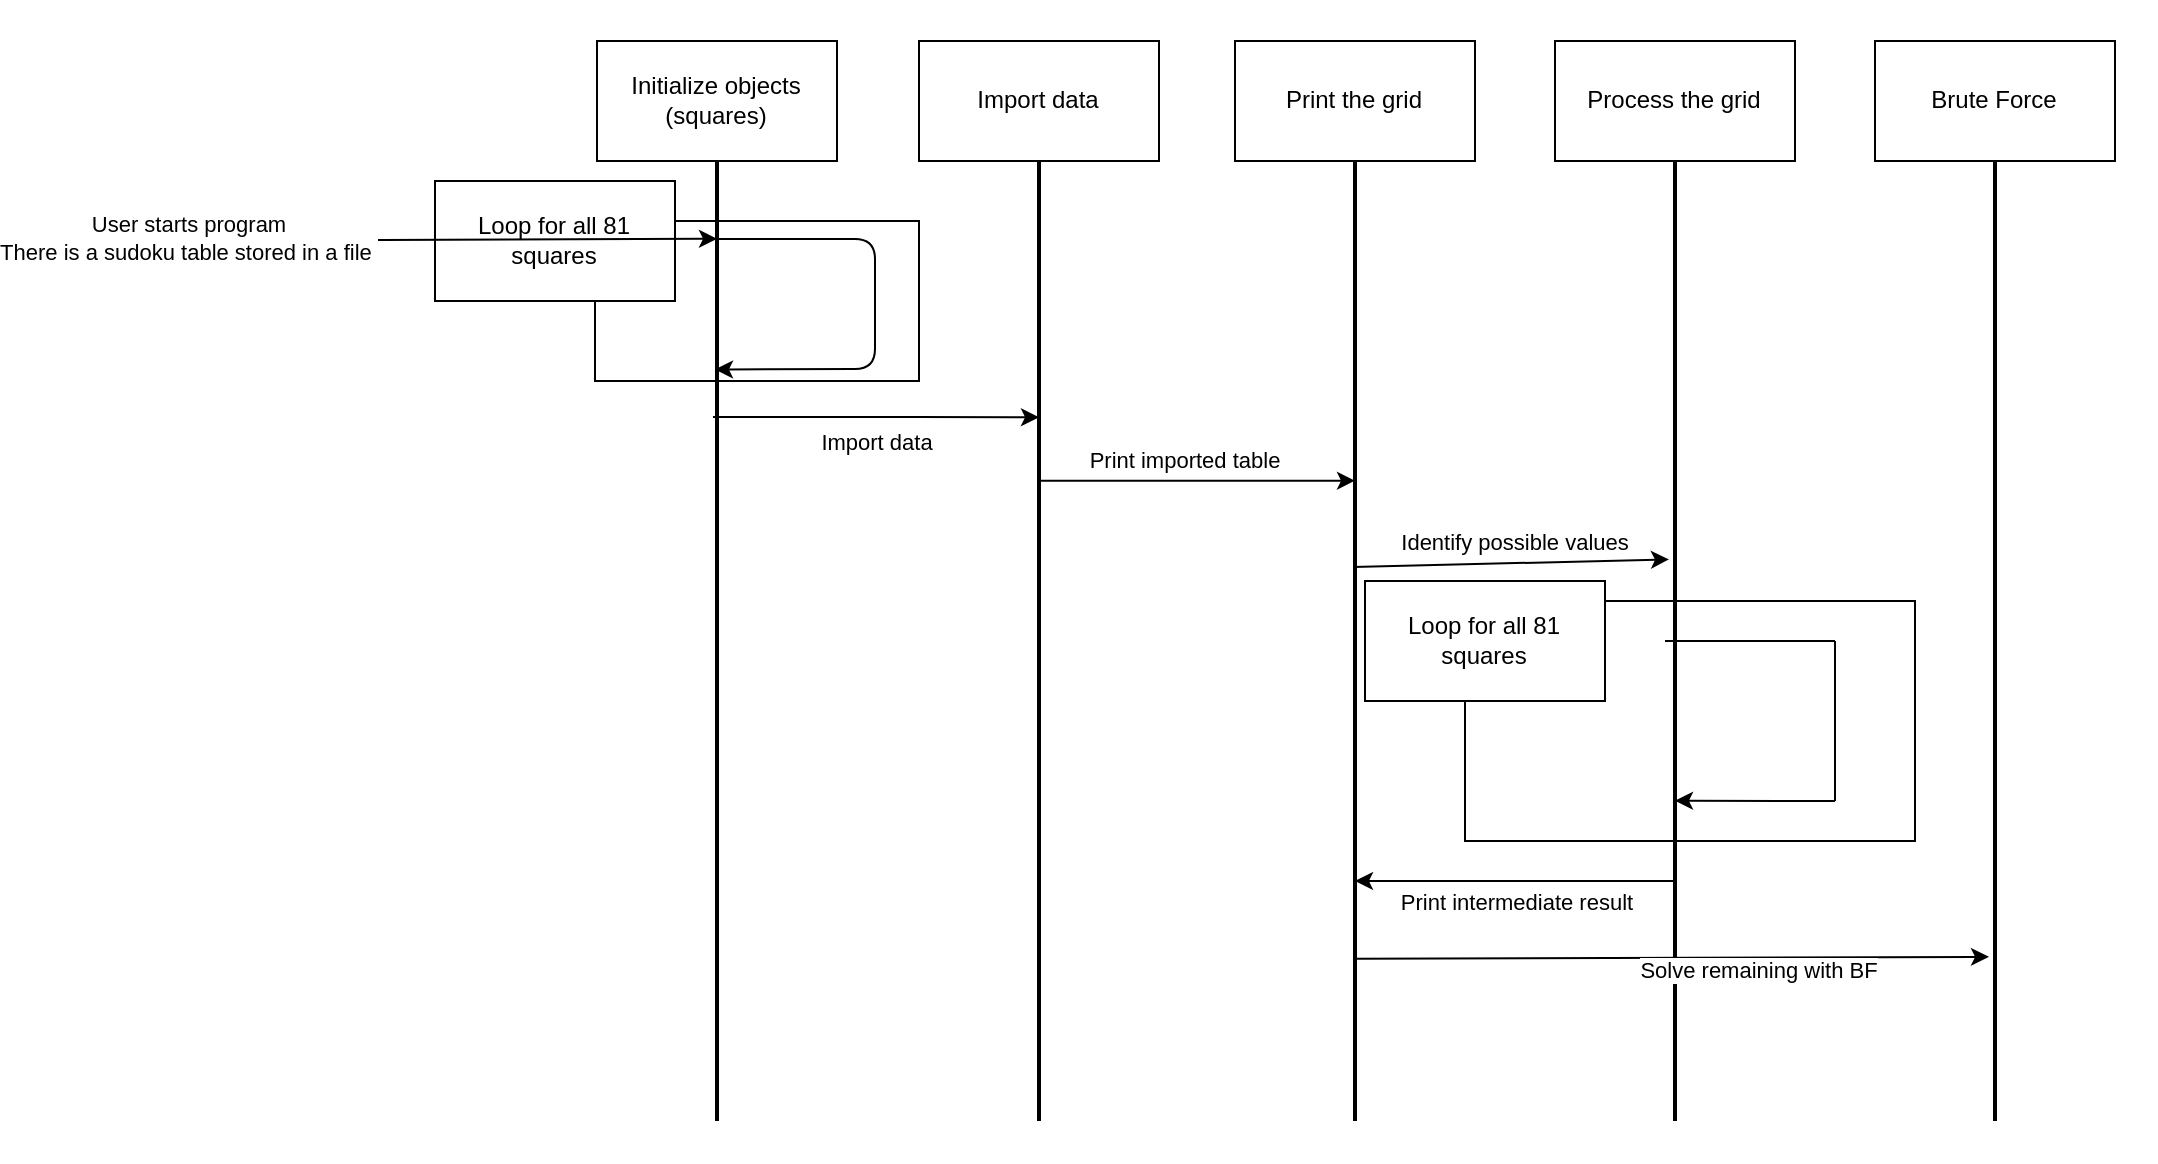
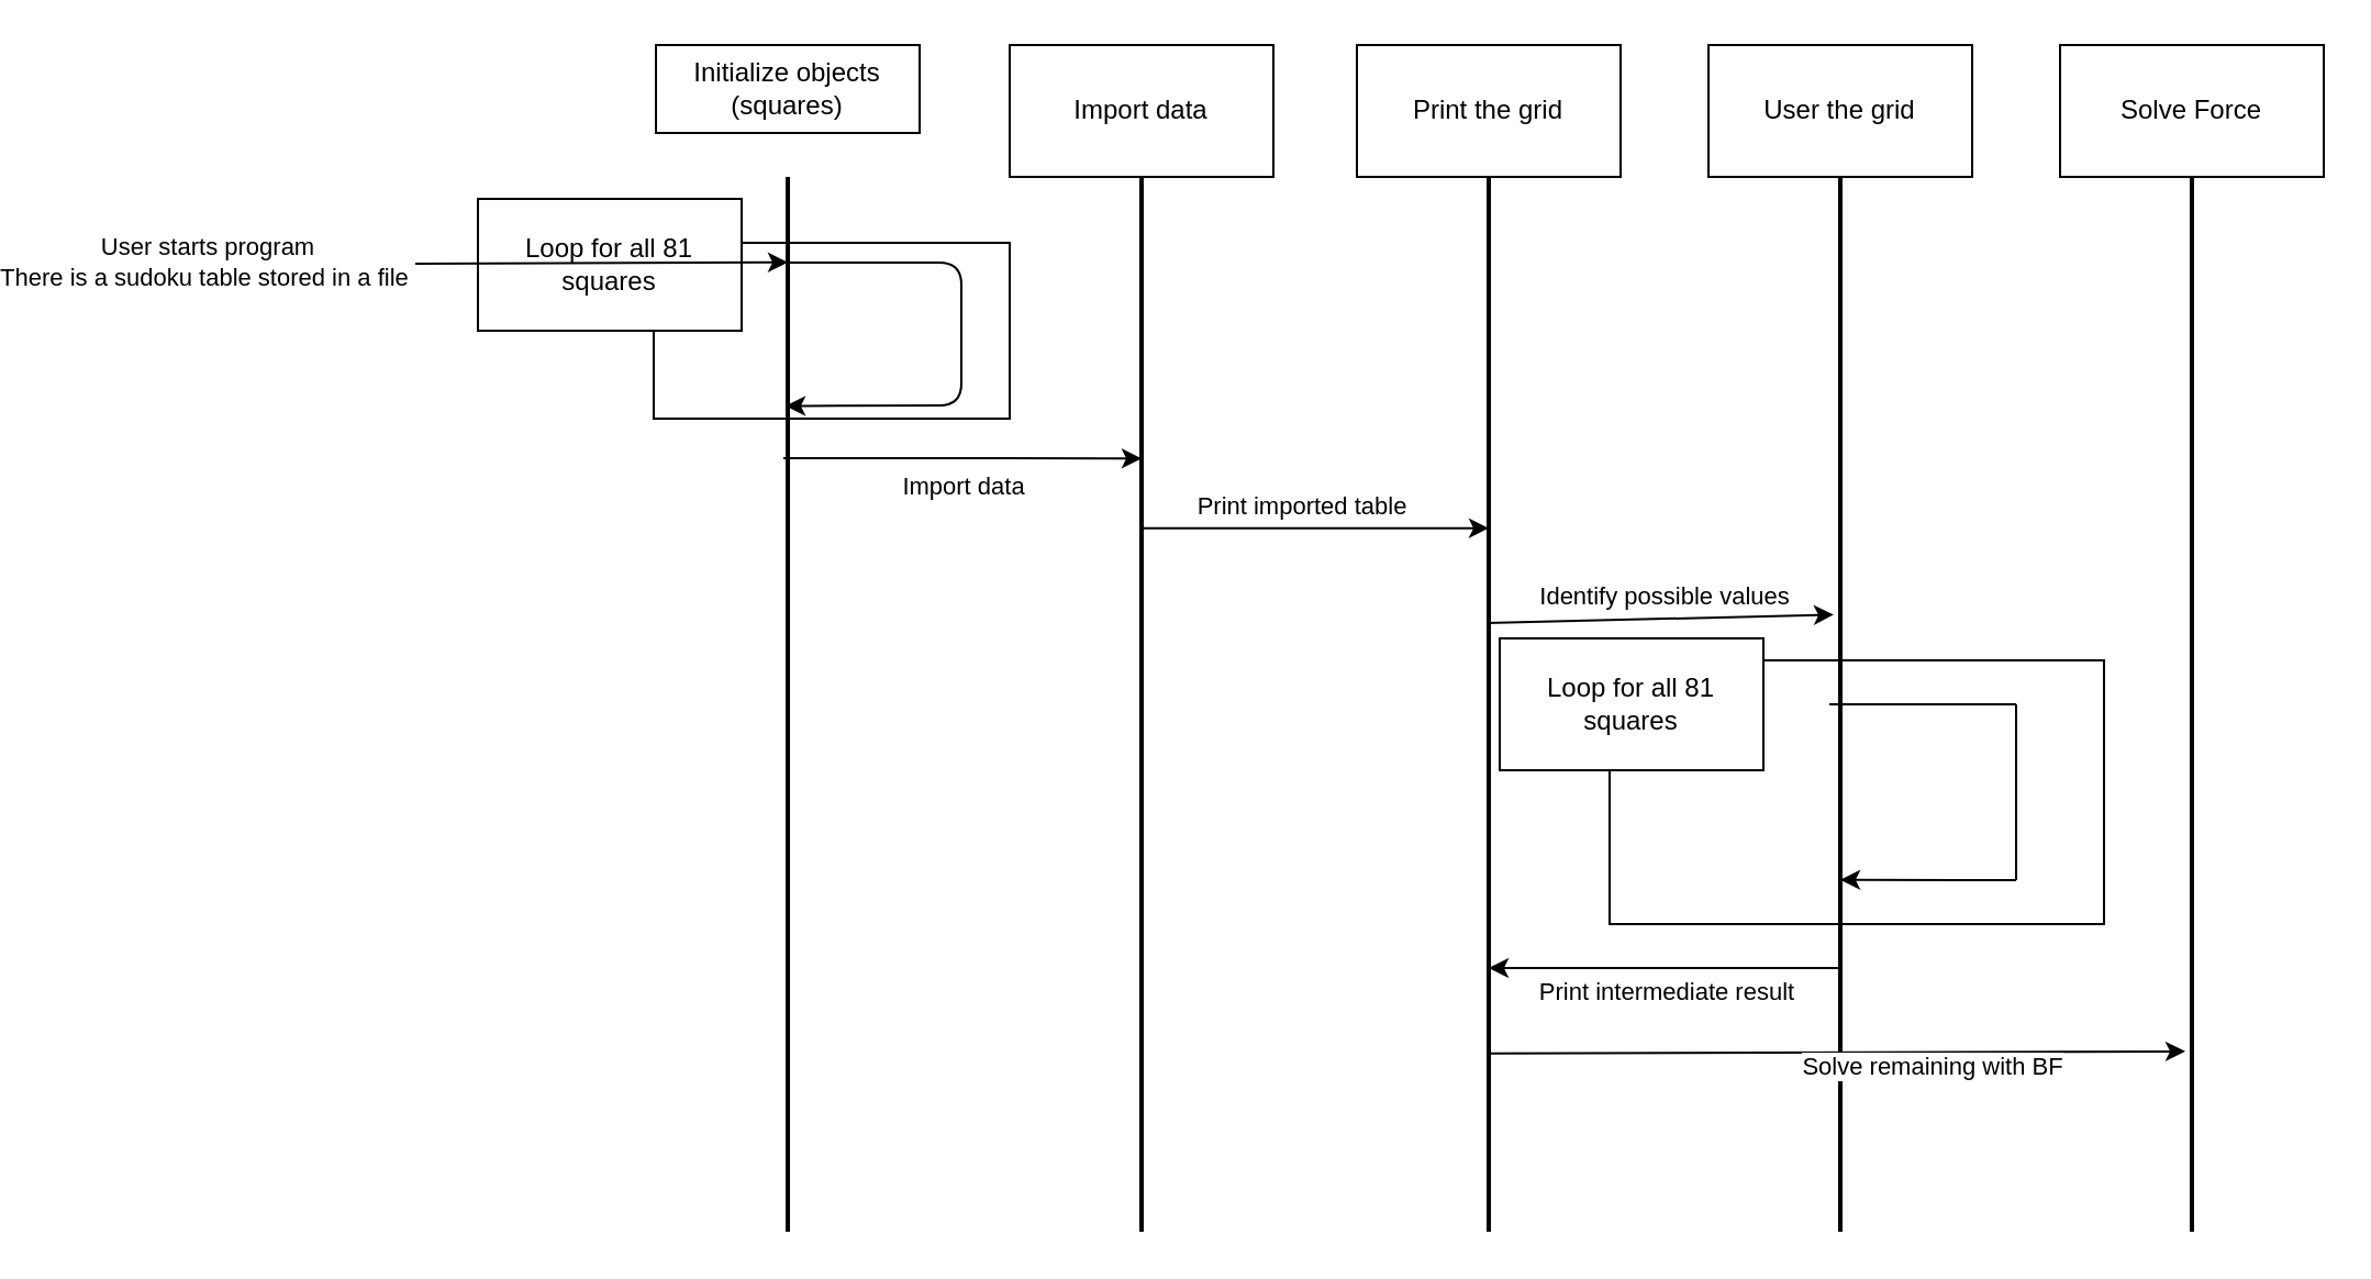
- <mxCell id="12" value="Initialize objects (squares)" style="rounded=0;whiteSpace=wrap;html=1;" parent="1" vertex="1"><mxGeometry x="255" y="20" width="120" height="60" as="geometry" /></mxCell>
+ <mxCell id="12" value="Initialize objects (squares)" style="rounded=0;whiteSpace=wrap;html=1;" parent="1" vertex="1"><mxGeometry x="255" y="20" width="120" height="40" as="geometry" /></mxCell>
- <mxCell id="19" value="Process the grid" style="rounded=0;whiteSpace=wrap;html=1;" parent="1" vertex="1"><mxGeometry x="734" y="20" width="120" height="60" as="geometry" /></mxCell>
+ <mxCell id="19" value="User the grid" style="rounded=0;whiteSpace=wrap;html=1;" parent="1" vertex="1"><mxGeometry x="734" y="20" width="120" height="60" as="geometry" /></mxCell>
- <mxCell id="28" value="Brute Force" style="rounded=0;whiteSpace=wrap;html=1;" vertex="1" parent="1"><mxGeometry x="894" y="20" width="120" height="60" as="geometry" /></mxCell>
+ <mxCell id="28" value="Solve Force" style="rounded=0;whiteSpace=wrap;html=1;" vertex="1" parent="1"><mxGeometry x="894" y="20" width="120" height="60" as="geometry" /></mxCell>
